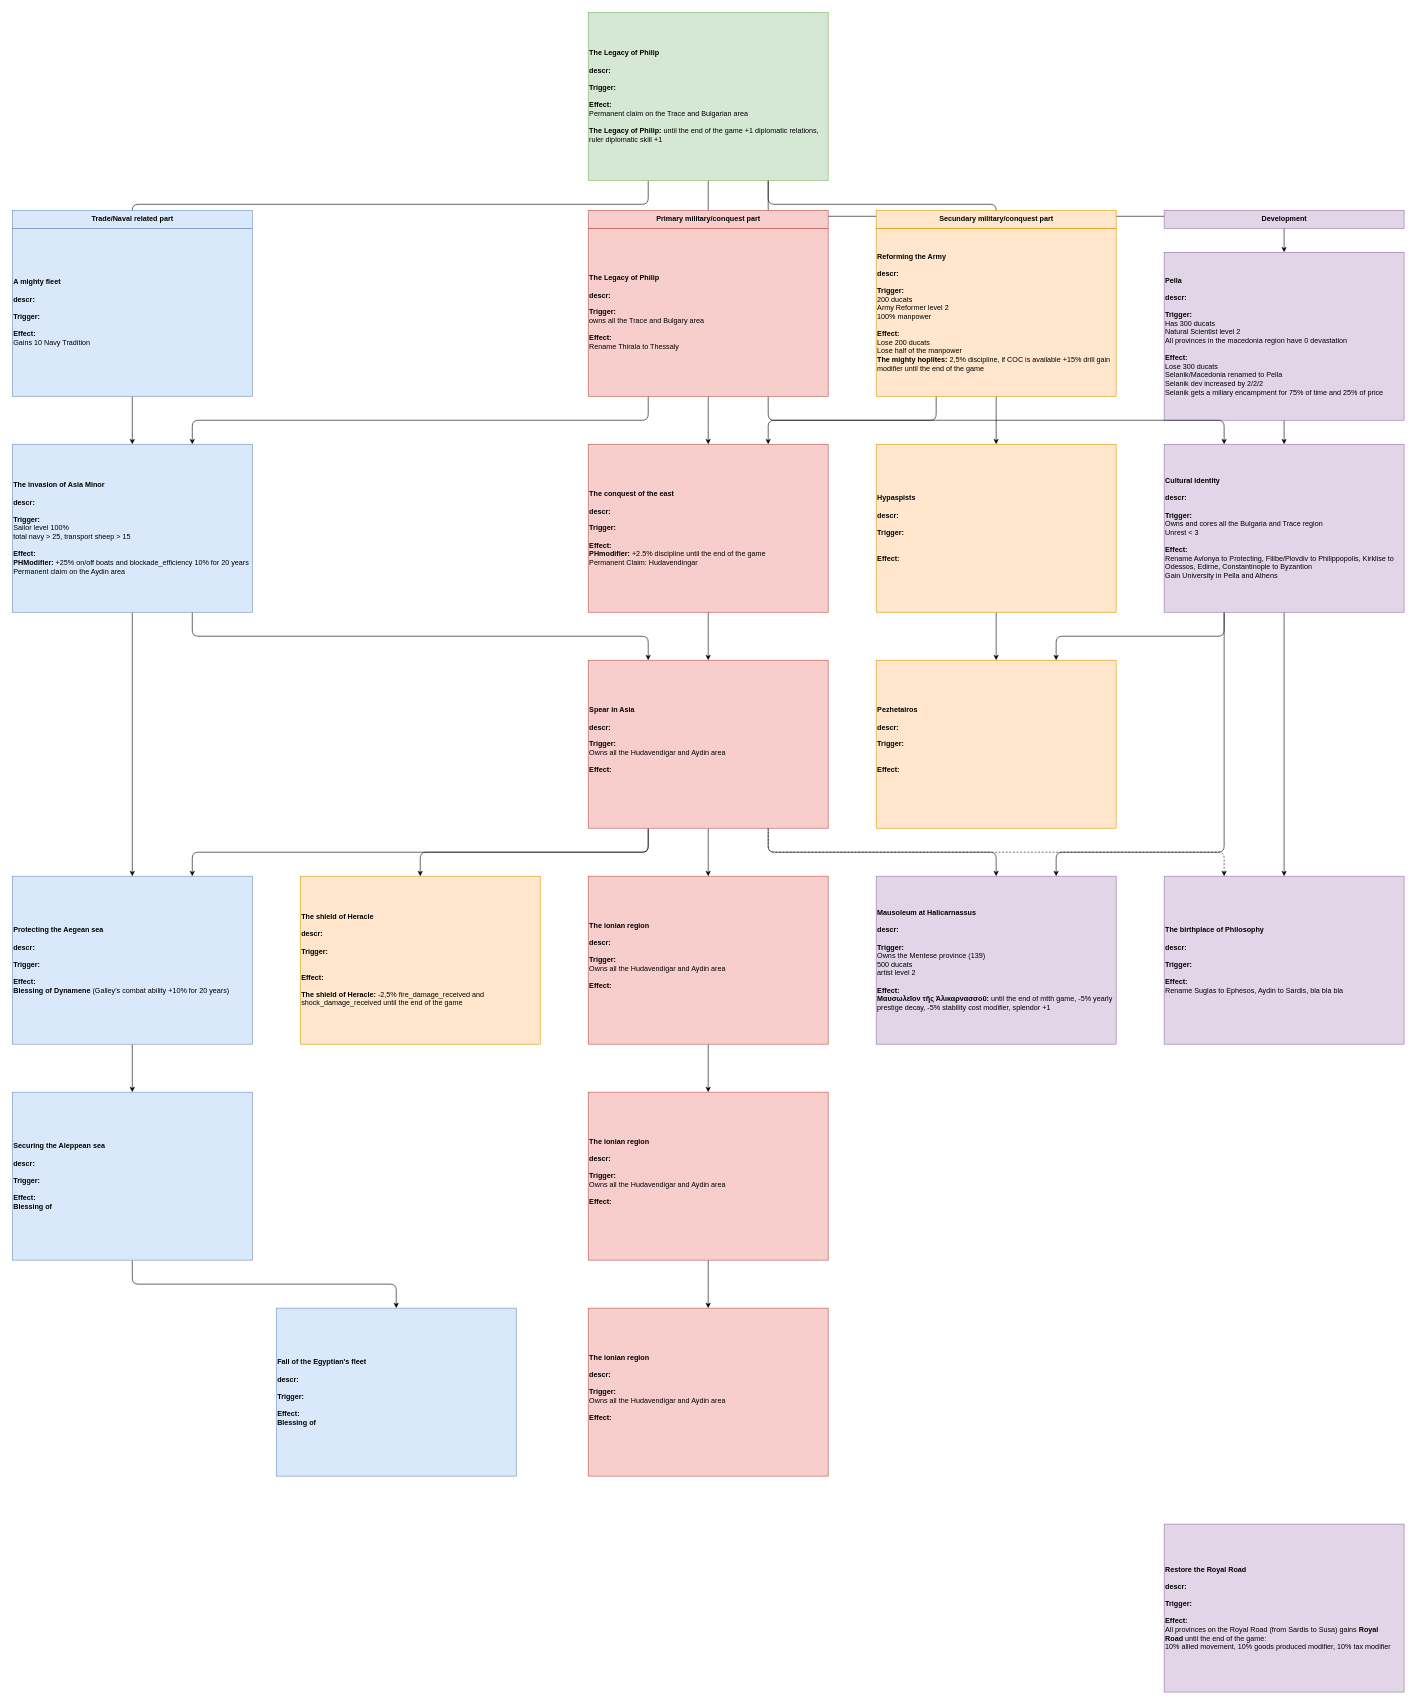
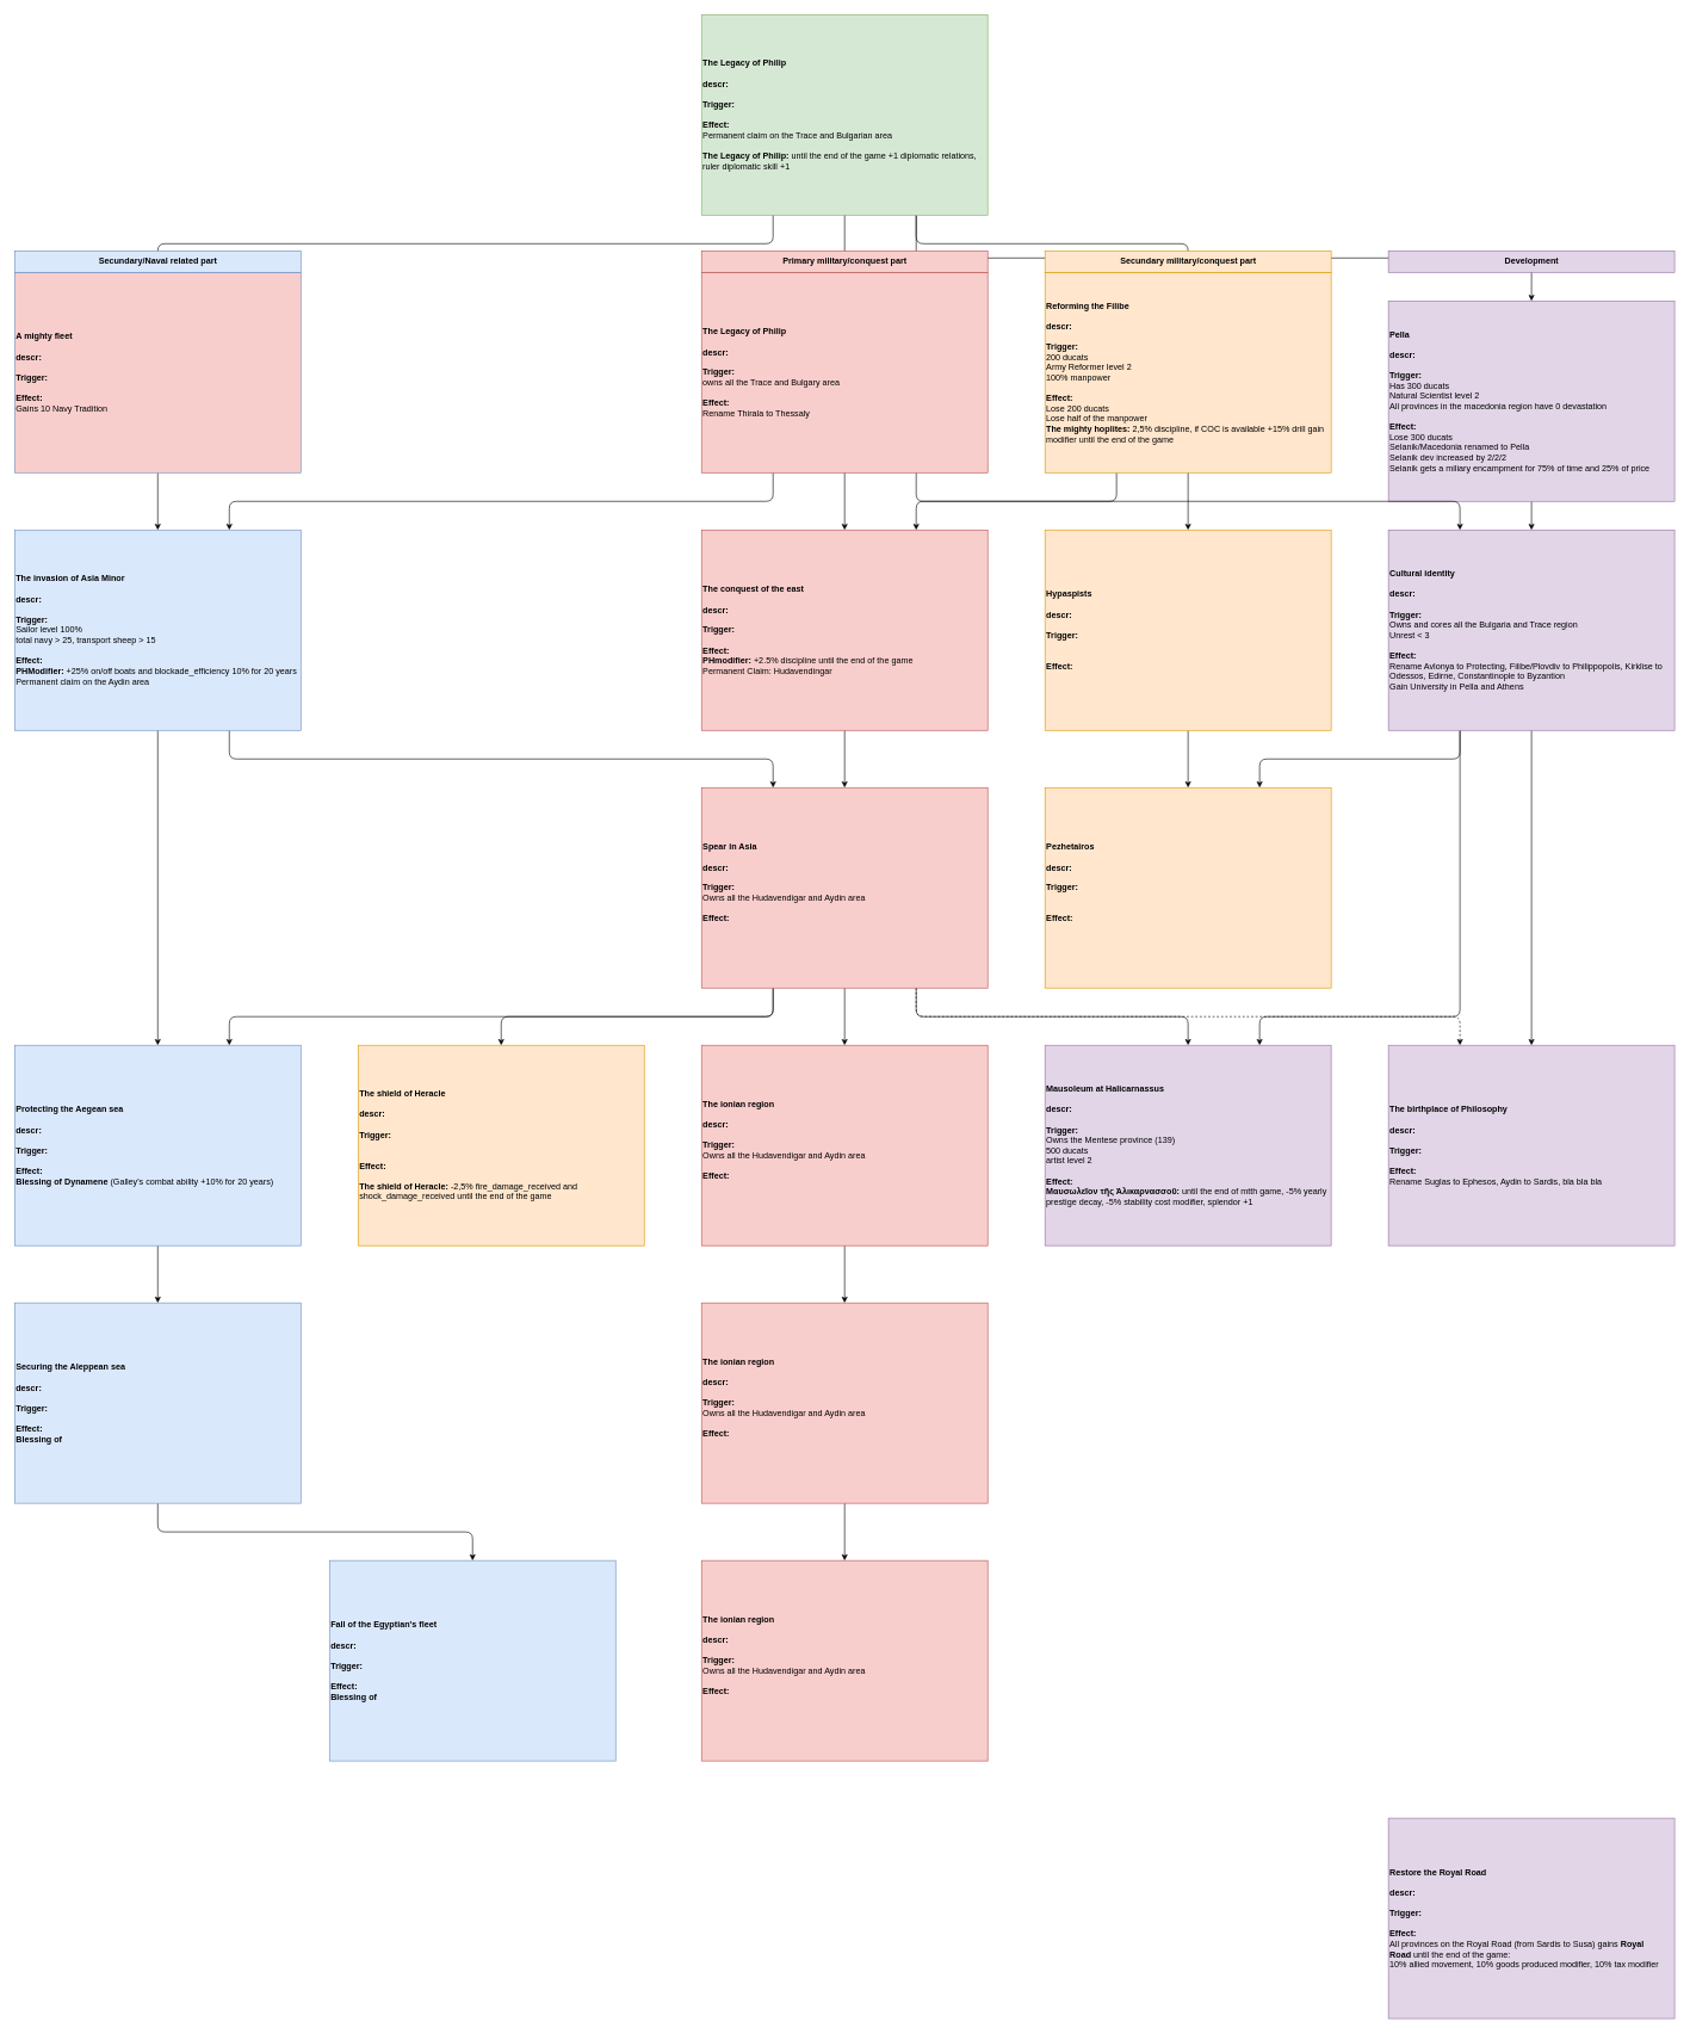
- <mxCell id="58" value="Trade/Naval related part" style="text;html=1;fontSize=12;align=center;fontStyle=1;fillColor=#dae8fc;strokeColor=#6c8ebf;" parent="1" vertex="1"><mxGeometry y="350" width="400" height="30" as="geometry" x="20" /></mxCell>
+ <mxCell id="58" value="Secundary/Naval related part" style="text;html=1;fontSize=12;align=center;fontStyle=1;fillColor=#dae8fc;strokeColor=#6c8ebf;" parent="1" vertex="1"><mxGeometry y="350" width="400" height="30" as="geometry" x="20" /></mxCell>
- <mxCell id="45" value="&lt;div align=&quot;left&quot;&gt;&lt;b&gt;A mighty fleet&lt;/b&gt;&lt;br&gt;&lt;br&gt;&lt;b&gt;descr:&lt;/b&gt;&amp;nbsp;&lt;div align=&quot;left&quot;&gt;&lt;br&gt;&lt;/div&gt;&lt;div align=&quot;left&quot;&gt;&lt;b&gt;Trigger:&lt;/b&gt;&lt;/div&gt;&lt;div align=&quot;left&quot;&gt;&lt;br&gt;&lt;/div&gt;&lt;div align=&quot;left&quot;&gt;&lt;b&gt;Effect:&lt;/b&gt;&lt;/div&gt;&lt;div align=&quot;left&quot;&gt;Gains 10 Navy Tradition&lt;/div&gt;&lt;/div&gt;" style="rounded=0;whiteSpace=wrap;html=1;align=left;fillColor=#dae8fc;strokeColor=#6c8ebf;" parent="1" vertex="1"><mxGeometry y="380" width="400" height="280" as="geometry" x="20" /></mxCell>
+ <mxCell id="45" value="&lt;div align=&quot;left&quot;&gt;&lt;b&gt;A mighty fleet&lt;/b&gt;&lt;br&gt;&lt;br&gt;&lt;b&gt;descr:&lt;/b&gt;&amp;nbsp;&lt;div align=&quot;left&quot;&gt;&lt;br&gt;&lt;/div&gt;&lt;div align=&quot;left&quot;&gt;&lt;b&gt;Trigger:&lt;/b&gt;&lt;/div&gt;&lt;div align=&quot;left&quot;&gt;&lt;br&gt;&lt;/div&gt;&lt;div align=&quot;left&quot;&gt;&lt;b&gt;Effect:&lt;/b&gt;&lt;/div&gt;&lt;div align=&quot;left&quot;&gt;Gains 10 Navy Tradition&lt;/div&gt;&lt;/div&gt;" style="rounded=0;whiteSpace=wrap;html=1;align=left;fillColor=#f8cecc;strokeColor=#6c8ebf;" parent="1" vertex="1"><mxGeometry y="380" width="400" height="280" as="geometry" x="20" /></mxCell>
- <mxCell id="9" value="&lt;b&gt;Reforming the Army&lt;/b&gt;&lt;br&gt;&lt;br&gt;&lt;b&gt;descr:&lt;/b&gt;&amp;nbsp;&lt;div align=&quot;left&quot;&gt;&lt;br&gt;&lt;/div&gt;&lt;div align=&quot;left&quot;&gt;&lt;b&gt;Trigger:&lt;/b&gt;&lt;/div&gt;&lt;div align=&quot;left&quot;&gt;200 ducats&lt;/div&gt;&lt;div align=&quot;left&quot;&gt;Army Reformer level 2&lt;/div&gt;&lt;div align=&quot;left&quot;&gt;100% manpower&lt;/div&gt;&lt;div align=&quot;left&quot;&gt;&lt;br&gt;&lt;/div&gt;&lt;div align=&quot;left&quot;&gt;&lt;b&gt;Effect:&lt;/b&gt;&lt;/div&gt;&lt;div align=&quot;left&quot;&gt;Lose 200 ducats&lt;/div&gt;&lt;div align=&quot;left&quot;&gt;Lose half of the manpower&lt;/div&gt;&lt;div align=&quot;left&quot;&gt;&lt;b&gt;The mighty hoplites:&lt;/b&gt;&amp;nbsp;2,5% discipline, if COC is available +15% drill gain modifier until the end of the game&lt;/div&gt;" style="rounded=0;whiteSpace=wrap;html=1;align=left;fillColor=#ffe6cc;strokeColor=#d79b00;" parent="1" vertex="1"><mxGeometry x="1460" y="380" width="400" height="280" as="geometry" /></mxCell>
+ <mxCell id="9" value="&lt;b&gt;Reforming the Filibe&lt;/b&gt;&lt;br&gt;&lt;br&gt;&lt;b&gt;descr:&lt;/b&gt;&amp;nbsp;&lt;div align=&quot;left&quot;&gt;&lt;br&gt;&lt;/div&gt;&lt;div align=&quot;left&quot;&gt;&lt;b&gt;Trigger:&lt;/b&gt;&lt;/div&gt;&lt;div align=&quot;left&quot;&gt;200 ducats&lt;/div&gt;&lt;div align=&quot;left&quot;&gt;Army Reformer level 2&lt;/div&gt;&lt;div align=&quot;left&quot;&gt;100% manpower&lt;/div&gt;&lt;div align=&quot;left&quot;&gt;&lt;br&gt;&lt;/div&gt;&lt;div align=&quot;left&quot;&gt;&lt;b&gt;Effect:&lt;/b&gt;&lt;/div&gt;&lt;div align=&quot;left&quot;&gt;Lose 200 ducats&lt;/div&gt;&lt;div align=&quot;left&quot;&gt;Lose half of the manpower&lt;/div&gt;&lt;div align=&quot;left&quot;&gt;&lt;b&gt;The mighty hoplites:&lt;/b&gt;&amp;nbsp;2,5% discipline, if COC is available +15% drill gain modifier until the end of the game&lt;/div&gt;" style="rounded=0;whiteSpace=wrap;html=1;align=left;fillColor=#ffe6cc;strokeColor=#d79b00;" parent="1" vertex="1"><mxGeometry x="1460" y="380" width="400" height="280" as="geometry" /></mxCell>
